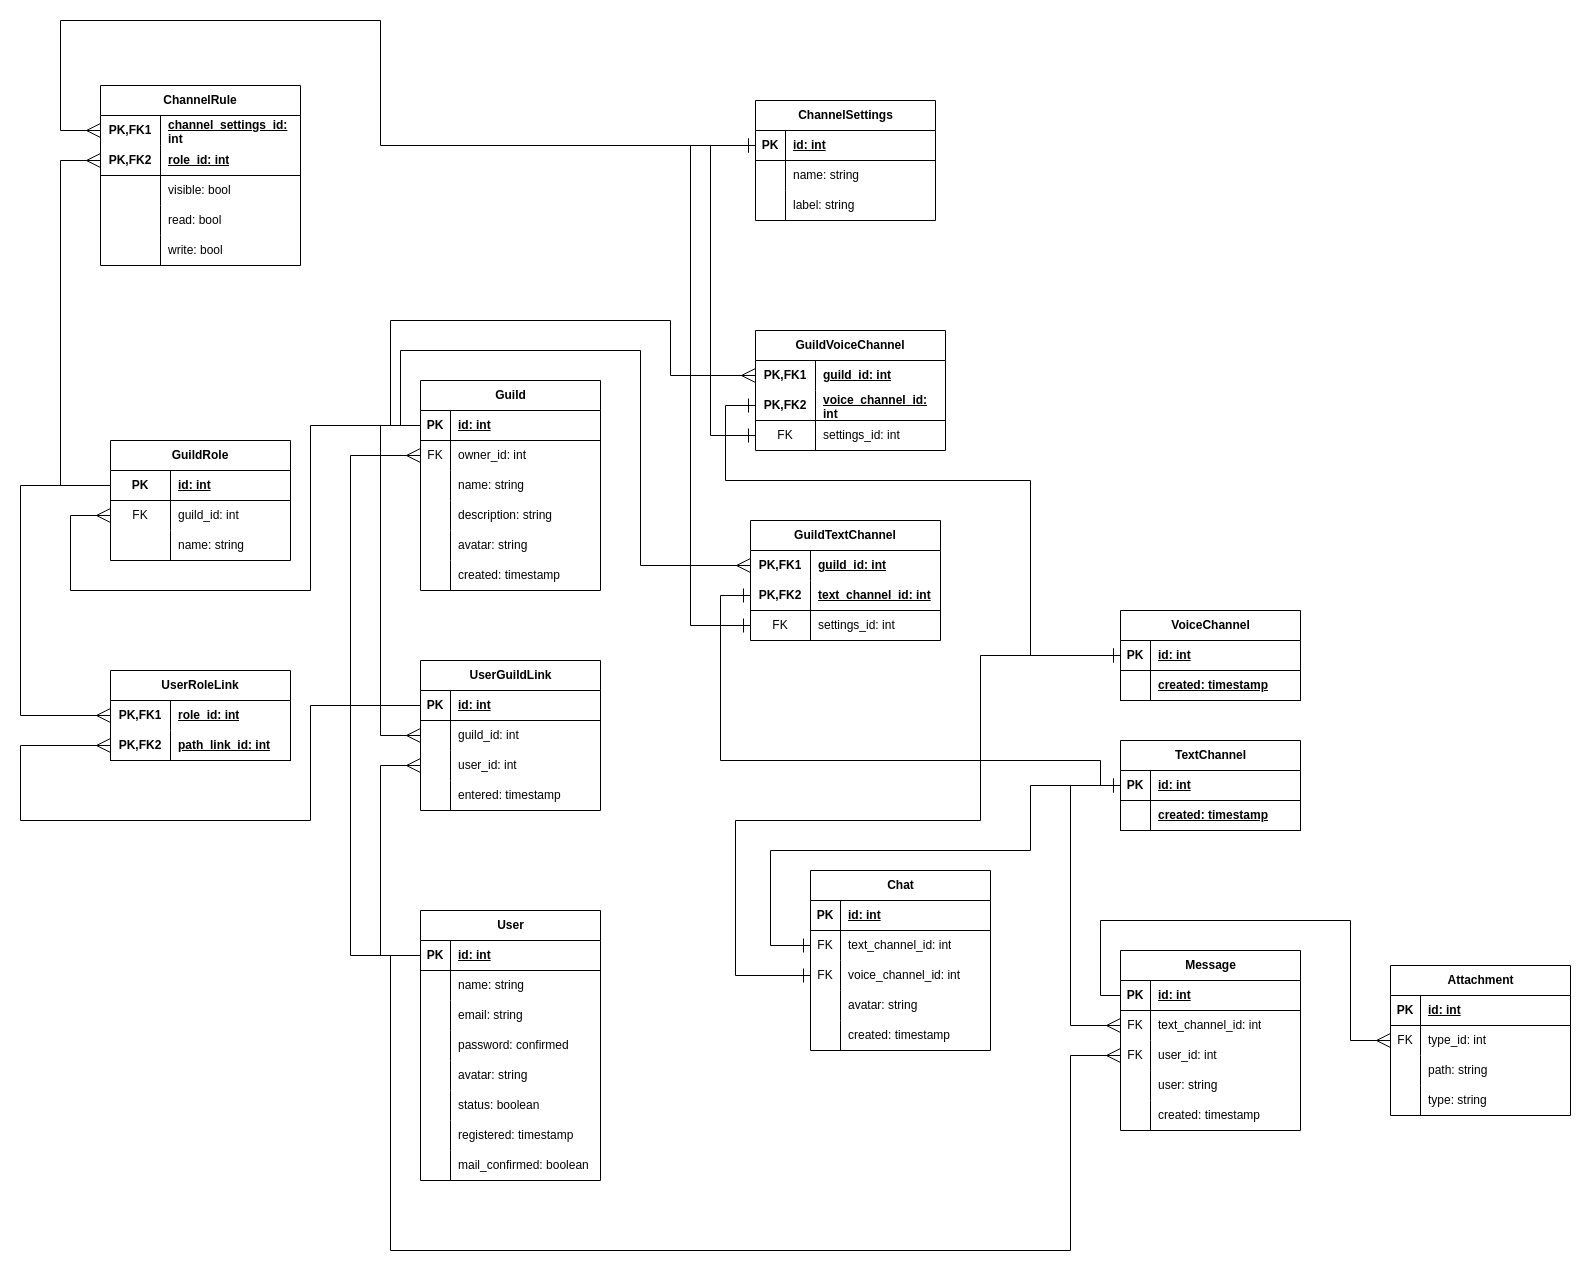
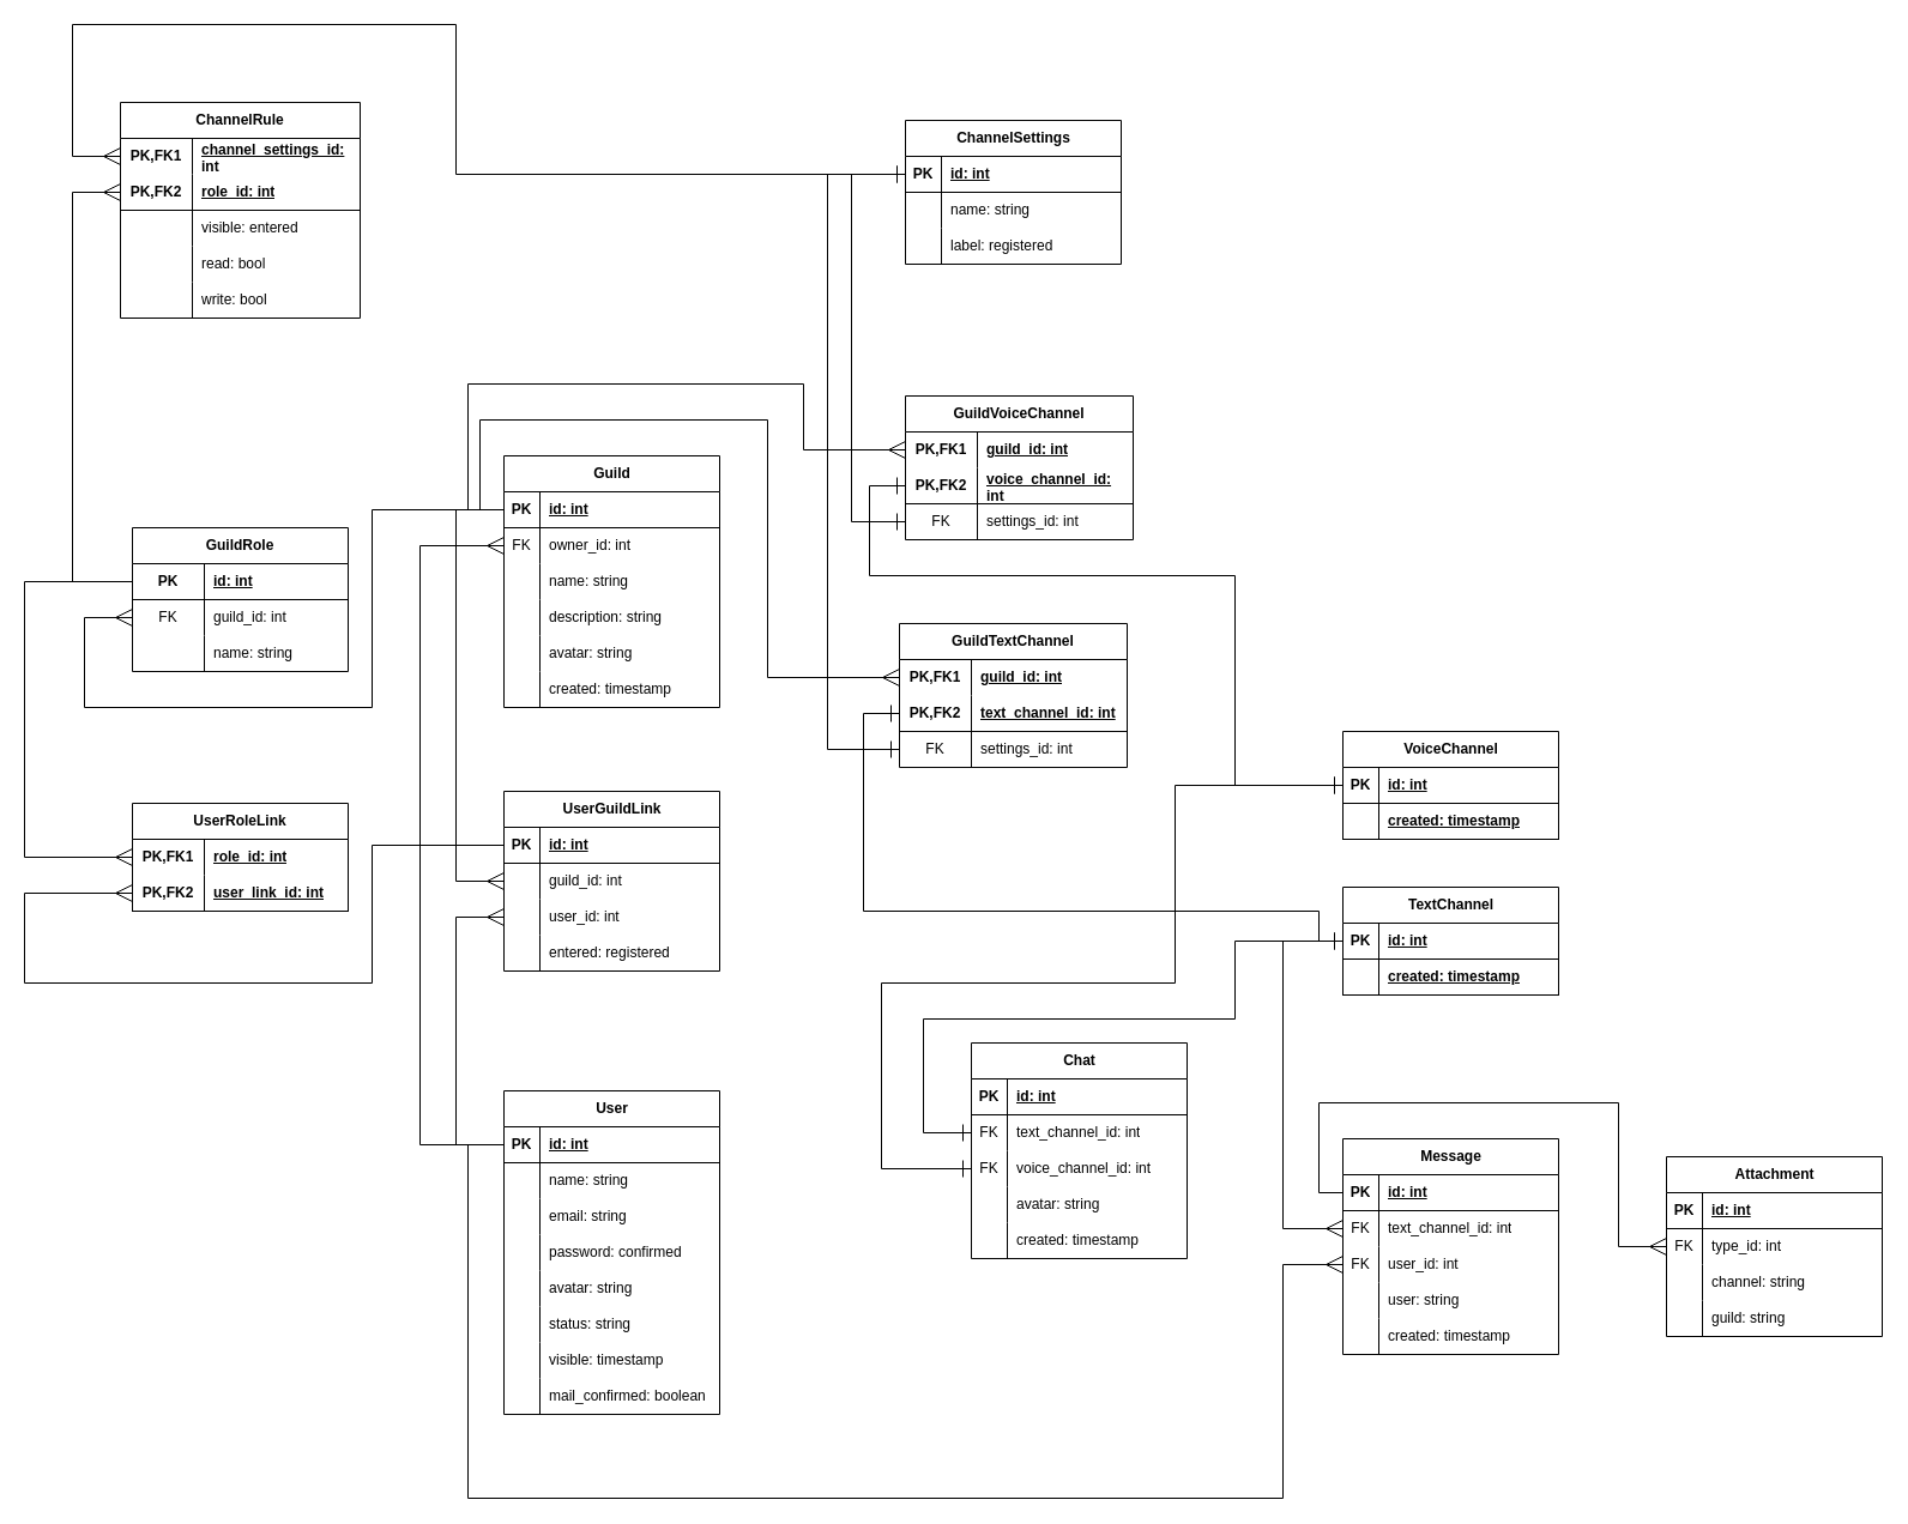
- <mxCell id="145" value="visible: bool" style="shape=partialRectangle;connectable=0;fillColor=none;top=0;left=0;bottom=0;right=0;align=left;spacingLeft=6;overflow=hidden;html=1;whiteSpace=wrap;" vertex="1" parent="143"><mxGeometry x="60" width="140" height="30" as="geometry"><mxRectangle width="140" height="30" as="alternateBounds" /></mxGeometry></mxCell>
+ <mxCell id="145" value="visible: entered" style="shape=partialRectangle;connectable=0;fillColor=none;top=0;left=0;bottom=0;right=0;align=left;spacingLeft=6;overflow=hidden;html=1;whiteSpace=wrap;" vertex="1" parent="143"><mxGeometry x="60" width="140" height="30" as="geometry"><mxRectangle width="140" height="30" as="alternateBounds" /></mxGeometry></mxCell>
- <mxCell id="71" value="label: string" style="shape=partialRectangle;connectable=0;fillColor=none;top=0;left=0;bottom=0;right=0;align=left;spacingLeft=6;overflow=hidden;whiteSpace=wrap;html=1;" vertex="1" parent="69"><mxGeometry x="30" width="150" height="30" as="geometry"><mxRectangle width="150" height="30" as="alternateBounds" /></mxGeometry></mxCell>
+ <mxCell id="71" value="label: registered" style="shape=partialRectangle;connectable=0;fillColor=none;top=0;left=0;bottom=0;right=0;align=left;spacingLeft=6;overflow=hidden;whiteSpace=wrap;html=1;" vertex="1" parent="69"><mxGeometry x="30" width="150" height="30" as="geometry"><mxRectangle width="150" height="30" as="alternateBounds" /></mxGeometry></mxCell>
- <mxCell id="135" value="path_link_id: int" style="shape=partialRectangle;connectable=0;fillColor=none;top=0;left=0;bottom=0;right=0;align=left;spacingLeft=6;fontStyle=5;overflow=hidden;html=1;whiteSpace=wrap;" vertex="1" parent="133"><mxGeometry x="60" width="120" height="30" as="geometry"><mxRectangle width="120" height="30" as="alternateBounds" /></mxGeometry></mxCell>
+ <mxCell id="135" value="user_link_id: int" style="shape=partialRectangle;connectable=0;fillColor=none;top=0;left=0;bottom=0;right=0;align=left;spacingLeft=6;fontStyle=5;overflow=hidden;html=1;whiteSpace=wrap;" vertex="1" parent="133"><mxGeometry x="60" width="120" height="30" as="geometry"><mxRectangle width="120" height="30" as="alternateBounds" /></mxGeometry></mxCell>
- <mxCell id="182" value="entered: timestamp" style="shape=partialRectangle;connectable=0;fillColor=none;top=0;left=0;bottom=0;right=0;align=left;spacingLeft=6;overflow=hidden;whiteSpace=wrap;html=1;" vertex="1" parent="180"><mxGeometry x="30" width="150" height="30" as="geometry"><mxRectangle width="150" height="30" as="alternateBounds" /></mxGeometry></mxCell>
+ <mxCell id="182" value="entered: registered" style="shape=partialRectangle;connectable=0;fillColor=none;top=0;left=0;bottom=0;right=0;align=left;spacingLeft=6;overflow=hidden;whiteSpace=wrap;html=1;" vertex="1" parent="180"><mxGeometry x="30" width="150" height="30" as="geometry"><mxRectangle width="150" height="30" as="alternateBounds" /></mxGeometry></mxCell>
- <mxCell id="95" value="path: string" style="shape=partialRectangle;connectable=0;fillColor=none;top=0;left=0;bottom=0;right=0;align=left;spacingLeft=6;overflow=hidden;whiteSpace=wrap;html=1;" vertex="1" parent="93"><mxGeometry x="30" width="150" height="30" as="geometry"><mxRectangle width="150" height="30" as="alternateBounds" /></mxGeometry></mxCell>
+ <mxCell id="95" value="channel: string" style="shape=partialRectangle;connectable=0;fillColor=none;top=0;left=0;bottom=0;right=0;align=left;spacingLeft=6;overflow=hidden;whiteSpace=wrap;html=1;" vertex="1" parent="93"><mxGeometry x="30" width="150" height="30" as="geometry"><mxRectangle width="150" height="30" as="alternateBounds" /></mxGeometry></mxCell>
- <mxCell id="98" value="type: string" style="shape=partialRectangle;connectable=0;fillColor=none;top=0;left=0;bottom=0;right=0;align=left;spacingLeft=6;overflow=hidden;whiteSpace=wrap;html=1;" vertex="1" parent="96"><mxGeometry x="30" width="150" height="30" as="geometry"><mxRectangle width="150" height="30" as="alternateBounds" /></mxGeometry></mxCell>
+ <mxCell id="98" value="guild: string" style="shape=partialRectangle;connectable=0;fillColor=none;top=0;left=0;bottom=0;right=0;align=left;spacingLeft=6;overflow=hidden;whiteSpace=wrap;html=1;" vertex="1" parent="96"><mxGeometry x="30" width="150" height="30" as="geometry"><mxRectangle width="150" height="30" as="alternateBounds" /></mxGeometry></mxCell>
- <mxCell id="20" value="&lt;div&gt;status: boolean&lt;/div&gt;" style="shape=partialRectangle;connectable=0;fillColor=none;top=0;left=0;bottom=0;right=0;align=left;spacingLeft=6;overflow=hidden;whiteSpace=wrap;html=1;" vertex="1" parent="18"><mxGeometry x="30" width="150" height="30" as="geometry"><mxRectangle width="150" height="30" as="alternateBounds" /></mxGeometry></mxCell>
+ <mxCell id="20" value="&lt;div&gt;status: string&lt;/div&gt;" style="shape=partialRectangle;connectable=0;fillColor=none;top=0;left=0;bottom=0;right=0;align=left;spacingLeft=6;overflow=hidden;whiteSpace=wrap;html=1;" vertex="1" parent="18"><mxGeometry x="30" width="150" height="30" as="geometry"><mxRectangle width="150" height="30" as="alternateBounds" /></mxGeometry></mxCell>
- <mxCell id="23" value="&lt;div&gt;registered: timestamp&lt;/div&gt;" style="shape=partialRectangle;connectable=0;fillColor=none;top=0;left=0;bottom=0;right=0;align=left;spacingLeft=6;overflow=hidden;whiteSpace=wrap;html=1;" vertex="1" parent="21"><mxGeometry x="30" width="150" height="30" as="geometry"><mxRectangle width="150" height="30" as="alternateBounds" /></mxGeometry></mxCell>
+ <mxCell id="23" value="&lt;div&gt;visible: timestamp&lt;/div&gt;" style="shape=partialRectangle;connectable=0;fillColor=none;top=0;left=0;bottom=0;right=0;align=left;spacingLeft=6;overflow=hidden;whiteSpace=wrap;html=1;" vertex="1" parent="21"><mxGeometry x="30" width="150" height="30" as="geometry"><mxRectangle width="150" height="30" as="alternateBounds" /></mxGeometry></mxCell>
